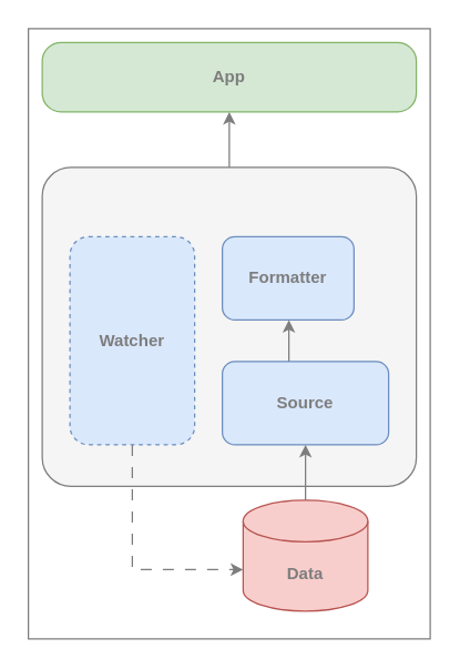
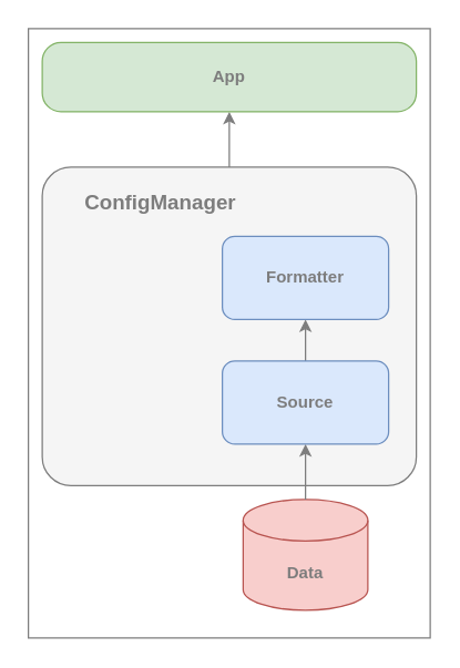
+ <mxCell id="13" value="&lt;b&gt;&lt;font style=&quot;color: rgb(125, 125, 125); font-size: 15px;&quot;&gt;ConfigManager&lt;/font&gt;&lt;/b&gt;" style="text;html=1;align=center;verticalAlign=middle;resizable=0;points=[];autosize=1;strokeColor=none;fillColor=none;" vertex="1" parent="1"><mxGeometry x="50" y="130" width="130" height="30" as="geometry" /></mxCell>
- <mxCell id="12" value="&lt;b&gt;&lt;font style=&quot;color: rgb(125, 125, 125);&quot;&gt;Formatter&lt;/font&gt;&lt;/b&gt;" style="rounded=1;whiteSpace=wrap;html=1;fillColor=#dae8fc;strokeColor=#6c8ebf;" parent="1" vertex="1"><mxGeometry x="160" y="170" width="95" height="60" as="geometry" /></mxCell>
+ <mxCell id="12" value="&lt;b&gt;&lt;font style=&quot;color: rgb(125, 125, 125);&quot;&gt;Formatter&lt;/font&gt;&lt;/b&gt;" style="rounded=1;whiteSpace=wrap;html=1;fillColor=#dae8fc;strokeColor=#6c8ebf;" parent="1" vertex="1"><mxGeometry x="160" y="170" width="120" height="60" as="geometry" /></mxCell>
- <mxCell id="11" value="&lt;b&gt;&lt;font style=&quot;color: rgb(125, 125, 125);&quot;&gt;Watcher&lt;/font&gt;&lt;/b&gt;" style="rounded=1;whiteSpace=wrap;html=1;fillColor=#dae8fc;strokeColor=#6c8ebf;dashed=1;" parent="1" vertex="1"><mxGeometry x="50" y="170" width="90" height="150" as="geometry" /></mxCell>
- <mxCell id="10" style="edgeStyle=elbowEdgeStyle;rounded=0;orthogonalLoop=1;jettySize=auto;html=1;elbow=vertical;dashed=1;dashPattern=8 8;strokeColor=#7D7D7D;" edge="1" parent="1" source="11" target="6"><mxGeometry relative="1" as="geometry"><Array as="points"><mxPoint x="160" y="410" /></Array></mxGeometry></mxCell>
